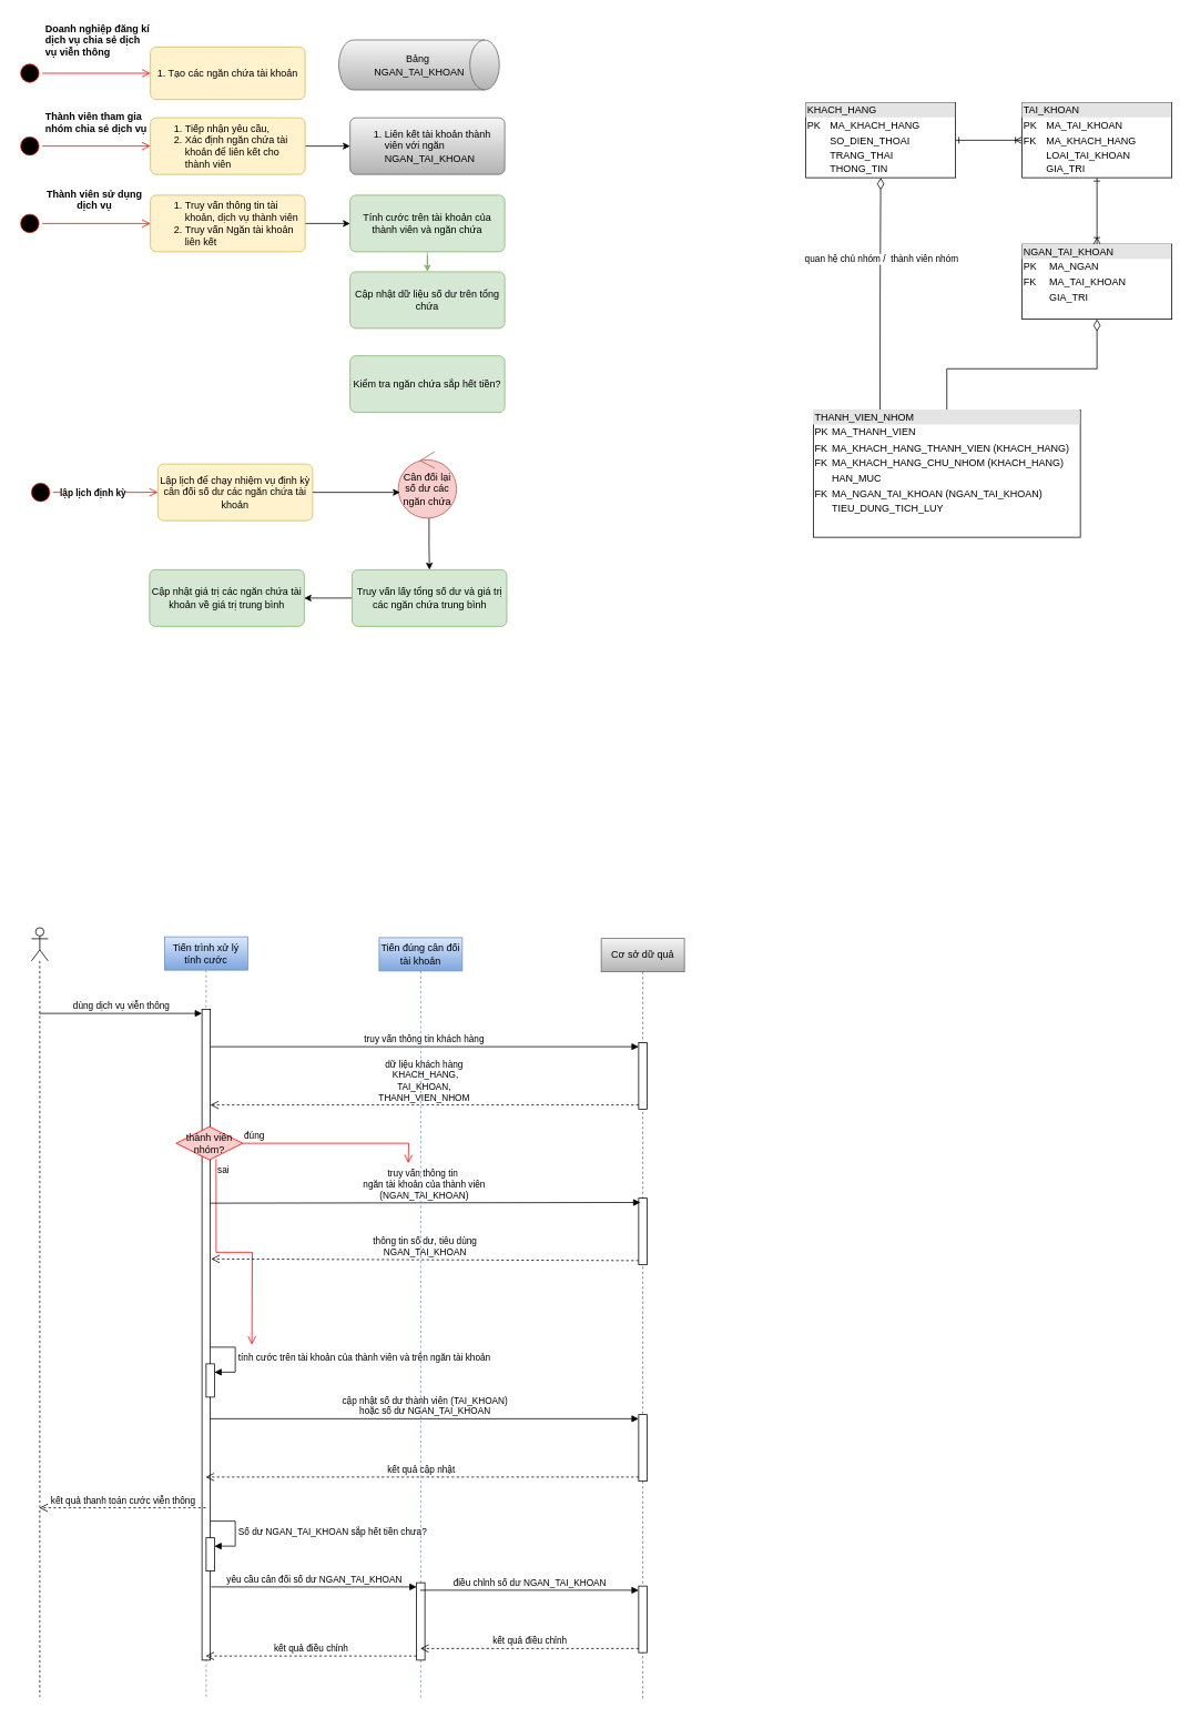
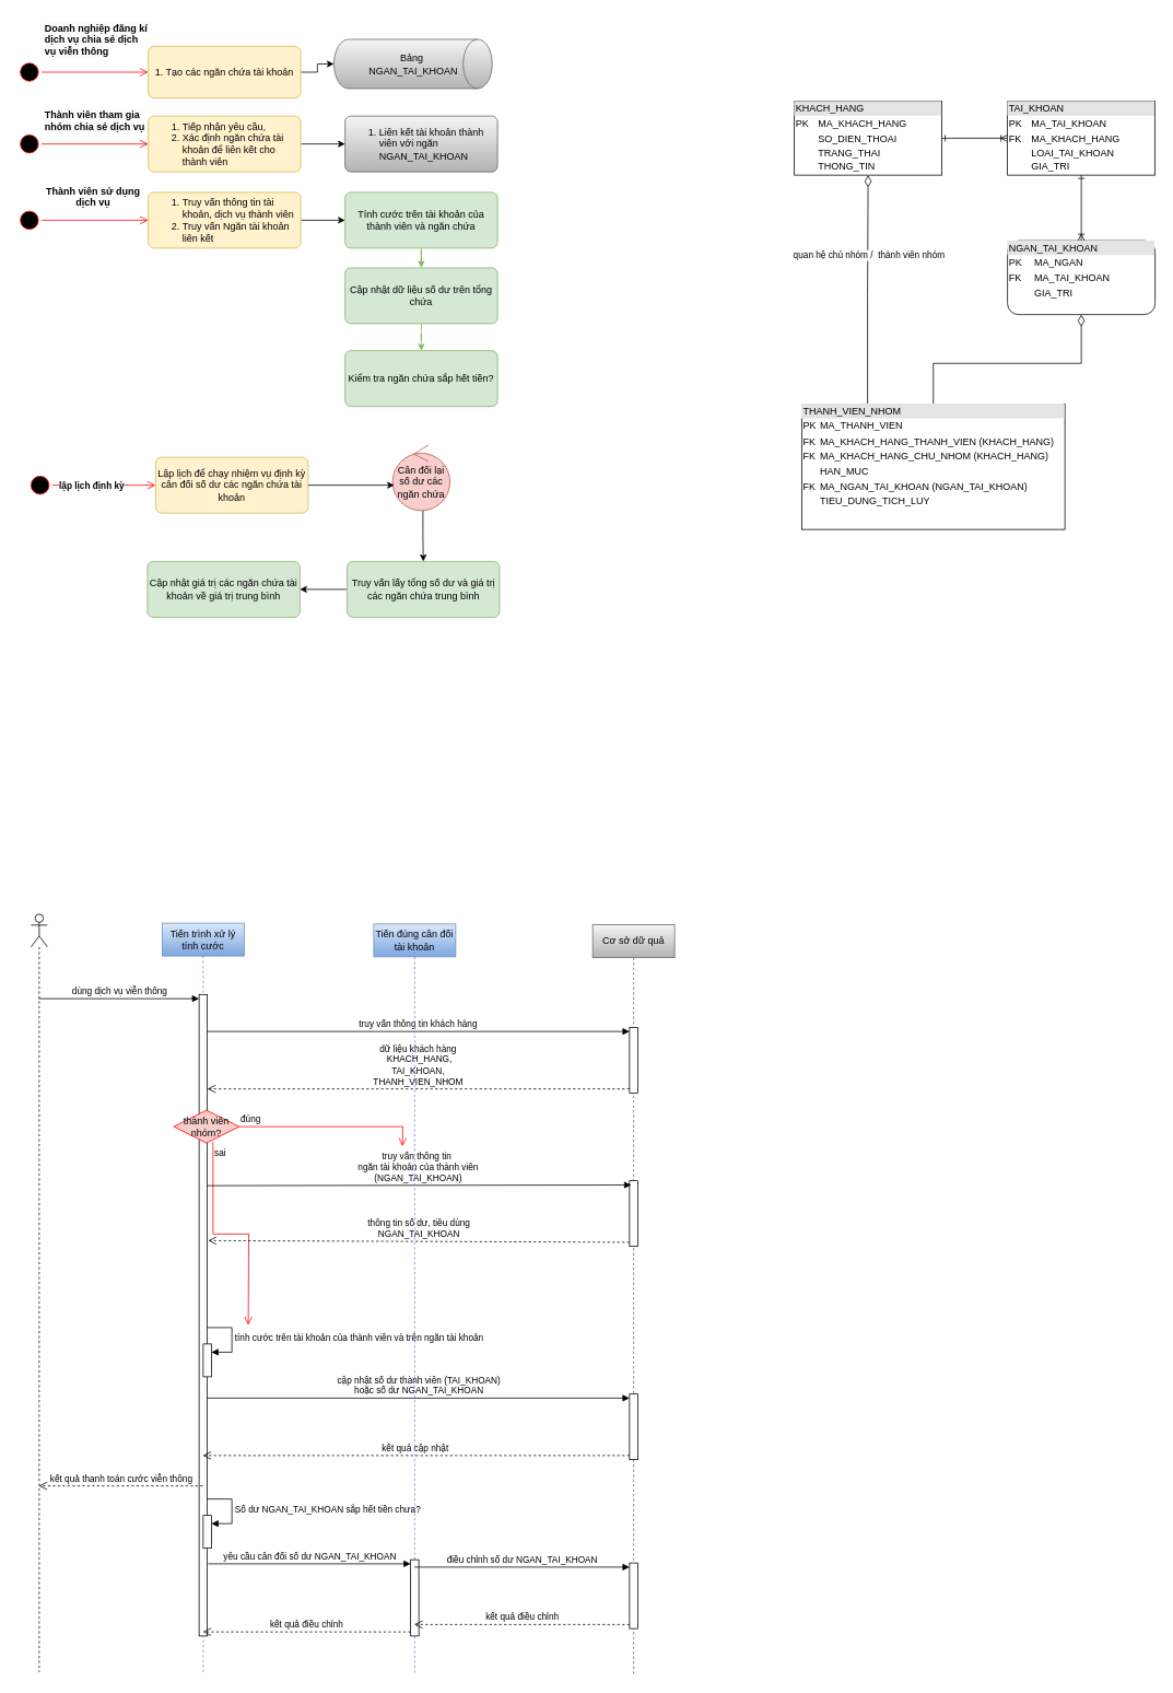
+ <mxCell id="9" style="edgeStyle=orthogonalEdgeStyle;rounded=0;orthogonalLoop=1;jettySize=auto;html=1;" edge="1" parent="1" source="10" target="12"><mxGeometry relative="1" as="geometry" /></mxCell>
- <mxCell id="38" value="&lt;div style=&quot;box-sizing:border-box;width:100%;background:#e4e4e4;padding:2px;&quot;&gt;NGAN_TAI_KHOAN&lt;/div&gt;&lt;table style=&quot;width:100%;font-size:1em;&quot; cellpadding=&quot;2&quot; cellspacing=&quot;0&quot;&gt;&lt;tbody&gt;&lt;tr&gt;&lt;td&gt;PK&lt;/td&gt;&lt;td&gt;MA_NGAN&lt;/td&gt;&lt;/tr&gt;&lt;tr&gt;&lt;td&gt;FK&lt;/td&gt;&lt;td&gt;MA_TAI_KHOAN&lt;/td&gt;&lt;/tr&gt;&lt;tr&gt;&lt;td&gt;&lt;br&gt;&lt;/td&gt;&lt;td&gt;GIA_TRI&lt;/td&gt;&lt;/tr&gt;&lt;tr&gt;&lt;td&gt;&lt;br&gt;&lt;/td&gt;&lt;td&gt;&lt;br&gt;&lt;/td&gt;&lt;/tr&gt;&lt;/tbody&gt;&lt;/table&gt;" style="verticalAlign=top;align=left;overflow=fill;html=1;whiteSpace=wrap;" vertex="1" parent="1"><mxGeometry x="1228" y="293" width="180" height="90" as="geometry" /></mxCell>
+ <mxCell id="38" value="&lt;div style=&quot;box-sizing:border-box;width:100%;background:#e4e4e4;padding:2px;&quot;&gt;NGAN_TAI_KHOAN&lt;/div&gt;&lt;table style=&quot;width:100%;font-size:1em;&quot; cellpadding=&quot;2&quot; cellspacing=&quot;0&quot;&gt;&lt;tbody&gt;&lt;tr&gt;&lt;td&gt;PK&lt;/td&gt;&lt;td&gt;MA_NGAN&lt;/td&gt;&lt;/tr&gt;&lt;tr&gt;&lt;td&gt;FK&lt;/td&gt;&lt;td&gt;MA_TAI_KHOAN&lt;/td&gt;&lt;/tr&gt;&lt;tr&gt;&lt;td&gt;&lt;br&gt;&lt;/td&gt;&lt;td&gt;GIA_TRI&lt;/td&gt;&lt;/tr&gt;&lt;tr&gt;&lt;td&gt;&lt;br&gt;&lt;/td&gt;&lt;td&gt;&lt;br&gt;&lt;/td&gt;&lt;/tr&gt;&lt;/tbody&gt;&lt;/table&gt;" style="verticalAlign=top;align=left;overflow=fill;html=1;whiteSpace=wrap;rounded=1;" vertex="1" parent="1"><mxGeometry x="1228" y="293" width="180" height="90" as="geometry" /></mxCell>
+ <mxCell id="21" value="" style="edgeStyle=orthogonalEdgeStyle;rounded=0;orthogonalLoop=1;jettySize=auto;html=1;fillColor=#d5e8d4;strokeColor=#82b366;" edge="1" parent="1" source="22" target="24"><mxGeometry relative="1" as="geometry" /></mxCell>
